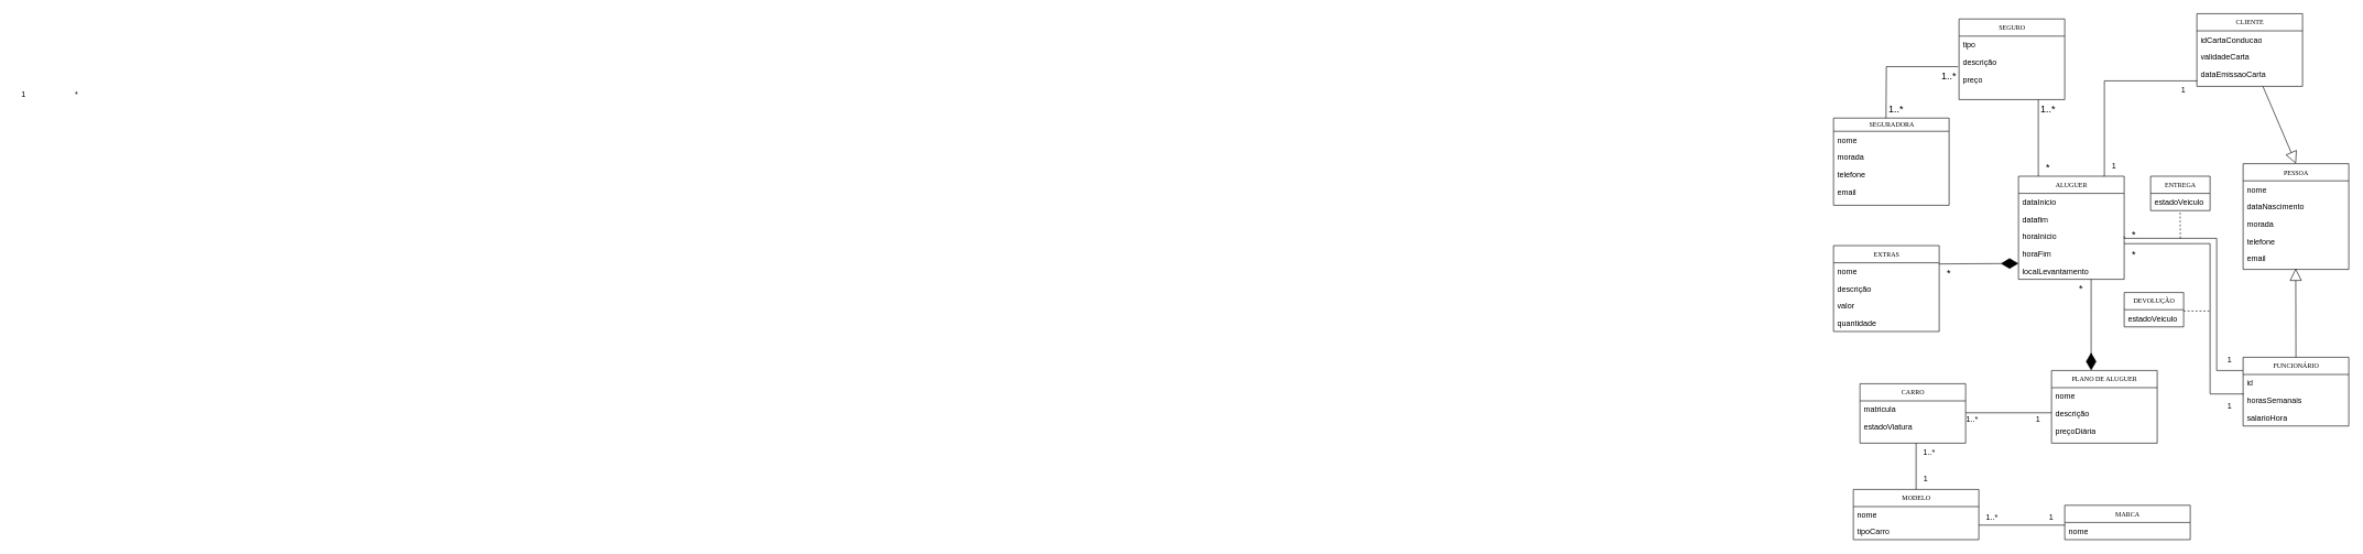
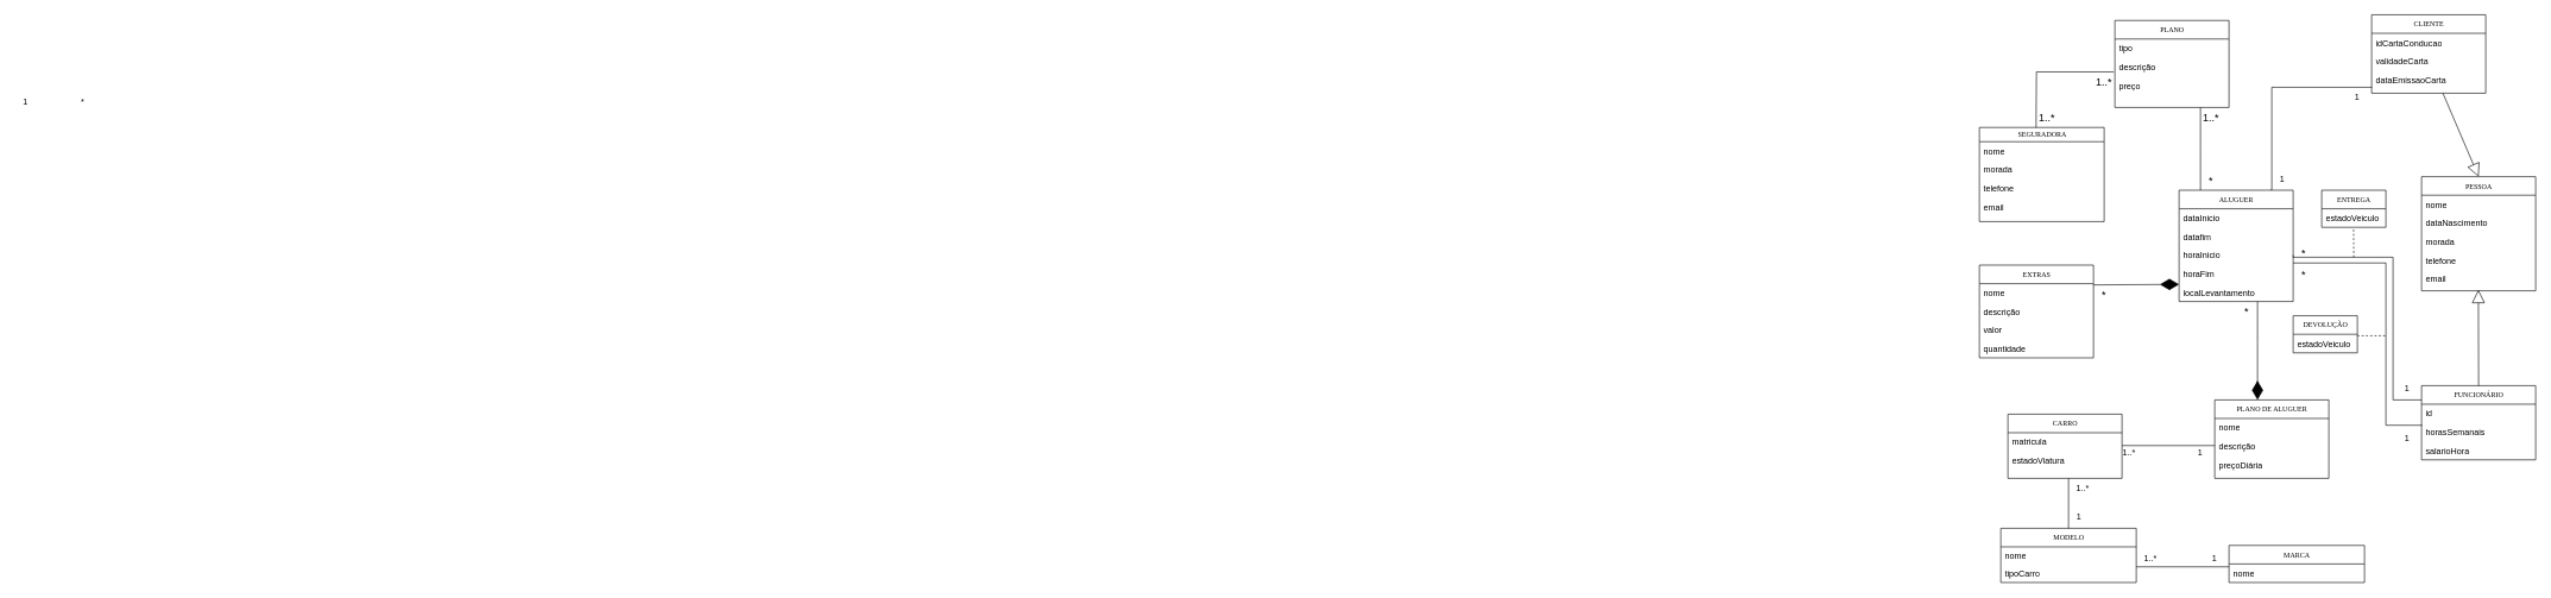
- <mxCell id="32" value="SEGURO" style="swimlane;html=1;fontStyle=0;childLayout=stackLayout;horizontal=1;startSize=26;fillColor=none;horizontalStack=0;resizeParent=1;resizeLast=0;collapsible=1;marginBottom=0;swimlaneFillColor=#ffffff;rounded=0;shadow=0;comic=0;labelBackgroundColor=none;strokeWidth=1;fontFamily=Verdana;fontSize=10;align=center;" parent="1" vertex="1"><mxGeometry x="2965" y="28" width="160" height="122" as="geometry" /></mxCell>
+ <mxCell id="32" value="PLANO" style="swimlane;html=1;fontStyle=0;childLayout=stackLayout;horizontal=1;startSize=26;fillColor=none;horizontalStack=0;resizeParent=1;resizeLast=0;collapsible=1;marginBottom=0;swimlaneFillColor=#ffffff;rounded=0;shadow=0;comic=0;labelBackgroundColor=none;strokeWidth=1;fontFamily=Verdana;fontSize=10;align=center;" parent="1" vertex="1"><mxGeometry x="2965" y="28" width="160" height="122" as="geometry" /></mxCell>
